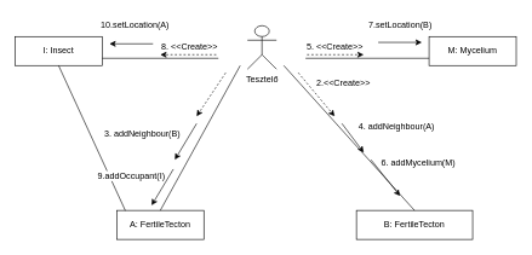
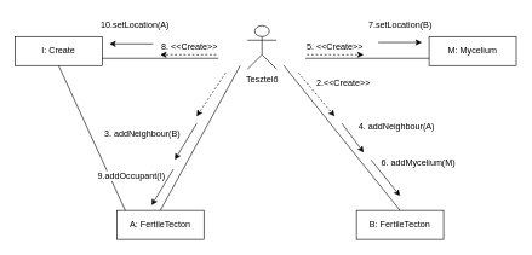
- <mxCell id="19" value="I: Insect" style="html=1;whiteSpace=wrap;" parent="1" vertex="1"><mxGeometry x="20" y="50" width="120" height="40" as="geometry" /></mxCell>
+ <mxCell id="19" value="I: Create" style="html=1;whiteSpace=wrap;" parent="1" vertex="1"><mxGeometry x="20" y="50" width="120" height="40" as="geometry" /></mxCell>
- <mxCell id="3" value="B: Fertile&lt;span style=&quot;background-color: transparent; color: light-dark(rgb(0, 0, 0), rgb(255, 255, 255));&quot;&gt;Tecton&lt;/span&gt;" style="html=1;whiteSpace=wrap;" parent="1" vertex="1"><mxGeometry x="490" y="290" width="160" height="40" as="geometry" /></mxCell>
+ <mxCell id="3" value="B: Fertile&lt;span style=&quot;background-color: transparent; color: light-dark(rgb(0, 0, 0), rgb(255, 255, 255));&quot;&gt;Tecton&lt;/span&gt;" style="html=1;whiteSpace=wrap;" parent="1" vertex="1"><mxGeometry x="490" y="290" width="120" height="40" as="geometry" /></mxCell>
